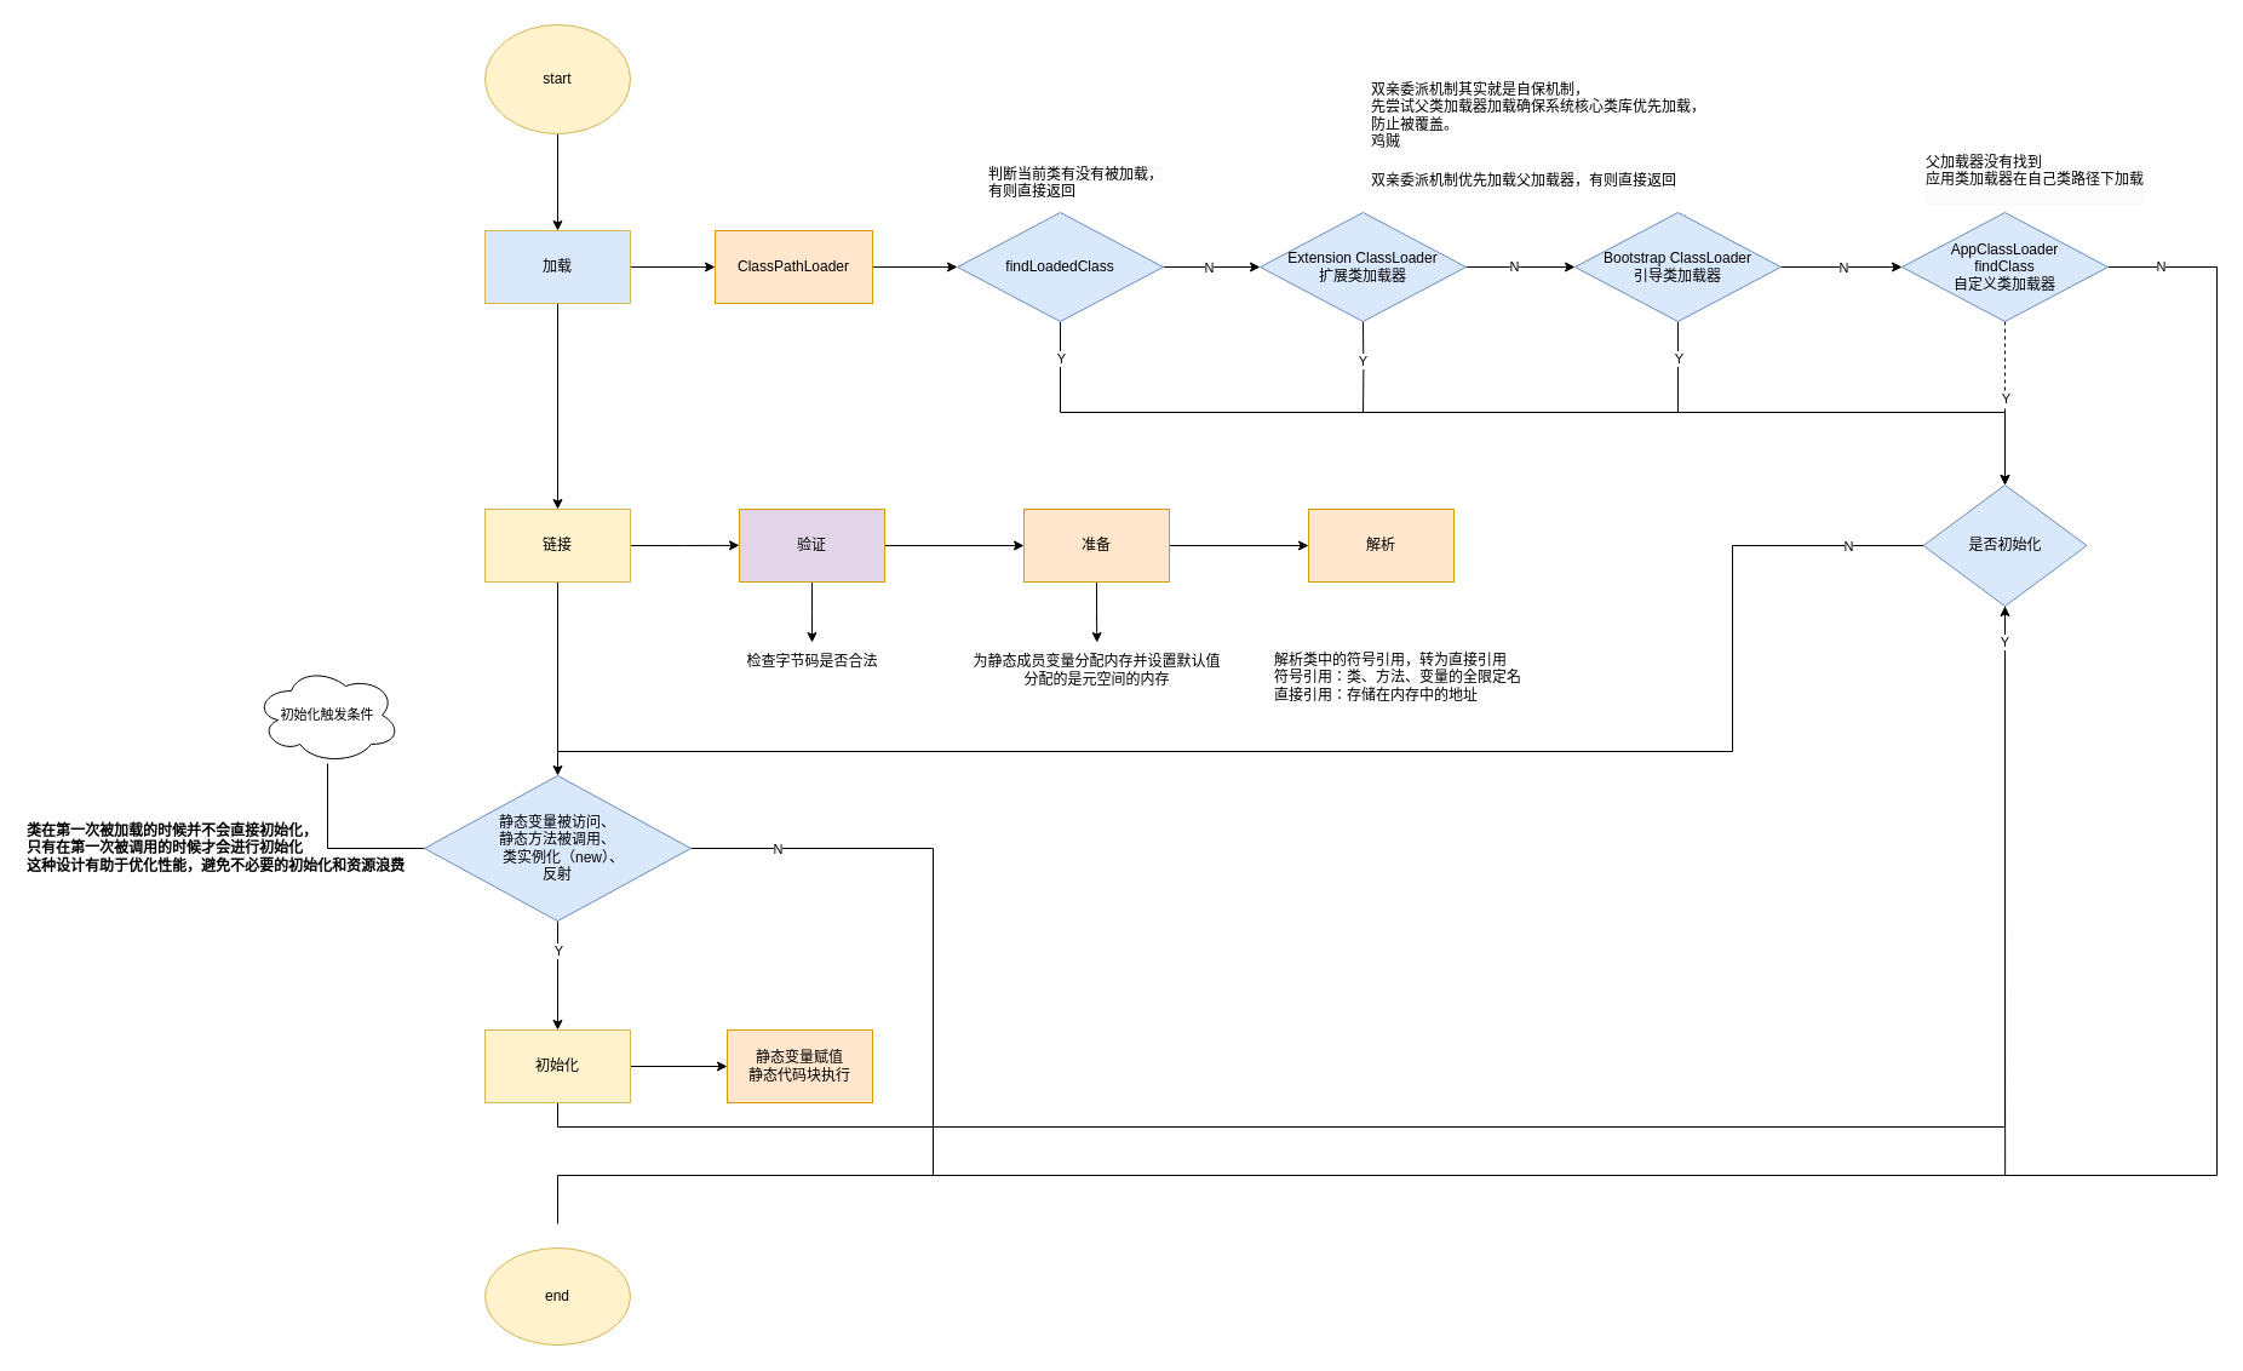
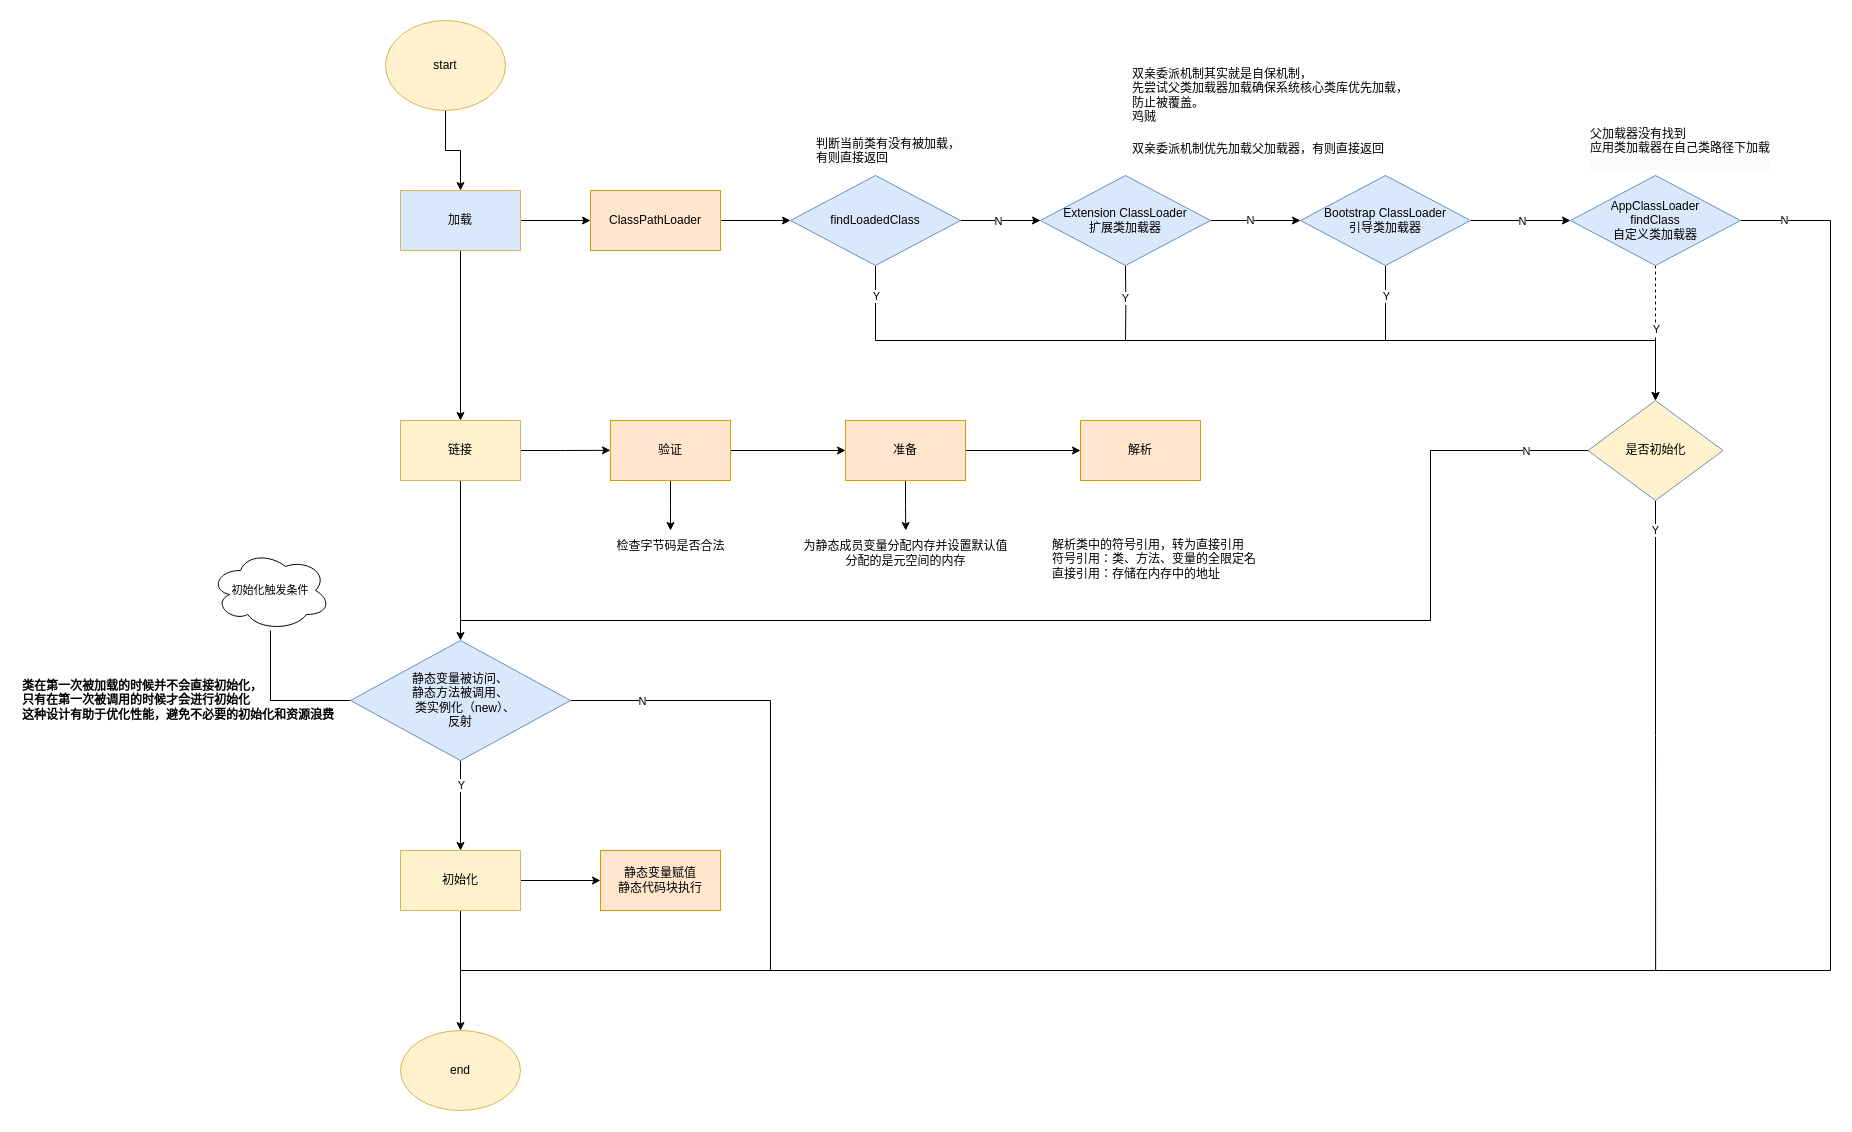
- <mxCell id="5" value="start" style="ellipse;whiteSpace=wrap;html=1;fillColor=#fff2cc;strokeColor=#d6b656;" parent="1" vertex="1"><mxGeometry x="400" y="20" width="120" height="90" as="geometry" /></mxCell>
+ <mxCell id="5" value="start" style="ellipse;whiteSpace=wrap;html=1;fillColor=#fff2cc;strokeColor=#d6b656;" parent="1" vertex="1"><mxGeometry x="385" y="20" width="120" height="90" as="geometry" /></mxCell>
- <mxCell id="38" value="验证" style="rounded=0;whiteSpace=wrap;html=1;fillColor=#e1d5e7;strokeColor=#d79b00;" parent="1" vertex="1"><mxGeometry x="610" y="420" width="120" height="60" as="geometry" /></mxCell>
+ <mxCell id="38" value="验证" style="rounded=0;whiteSpace=wrap;html=1;fillColor=#ffe6cc;strokeColor=#d79b00;" parent="1" vertex="1"><mxGeometry x="610" y="420" width="120" height="60" as="geometry" /></mxCell>
- <mxCell id="58" value="是否初始化" style="rhombus;whiteSpace=wrap;html=1;fillColor=#dae8fc;strokeColor=#6c8ebf;" parent="1" vertex="1"><mxGeometry x="1587.5" y="400" width="135" height="100" as="geometry" /></mxCell>
+ <mxCell id="58" value="是否初始化" style="rhombus;whiteSpace=wrap;html=1;fillColor=#fff2cc;strokeColor=#6c8ebf;" parent="1" vertex="1"><mxGeometry x="1587.5" y="400" width="135" height="100" as="geometry" /></mxCell>
- <mxCell id="12" style="edgeStyle=orthogonalEdgeStyle;rounded=0;orthogonalLoop=1;jettySize=auto;html=1;exitX=0.5;exitY=1;exitDx=0;exitDy=0;strokeColor=default;" parent="1" source="14" target="58" edge="1"><mxGeometry relative="1" as="geometry" /></mxCell>
+ <mxCell id="12" style="edgeStyle=orthogonalEdgeStyle;rounded=0;orthogonalLoop=1;jettySize=auto;html=1;exitX=0.5;exitY=1;exitDx=0;exitDy=0;entryX=0.5;entryY=0;entryDx=0;entryDy=0;strokeColor=default;" parent="1" source="14" target="20" edge="1"><mxGeometry relative="1" as="geometry" /></mxCell>
